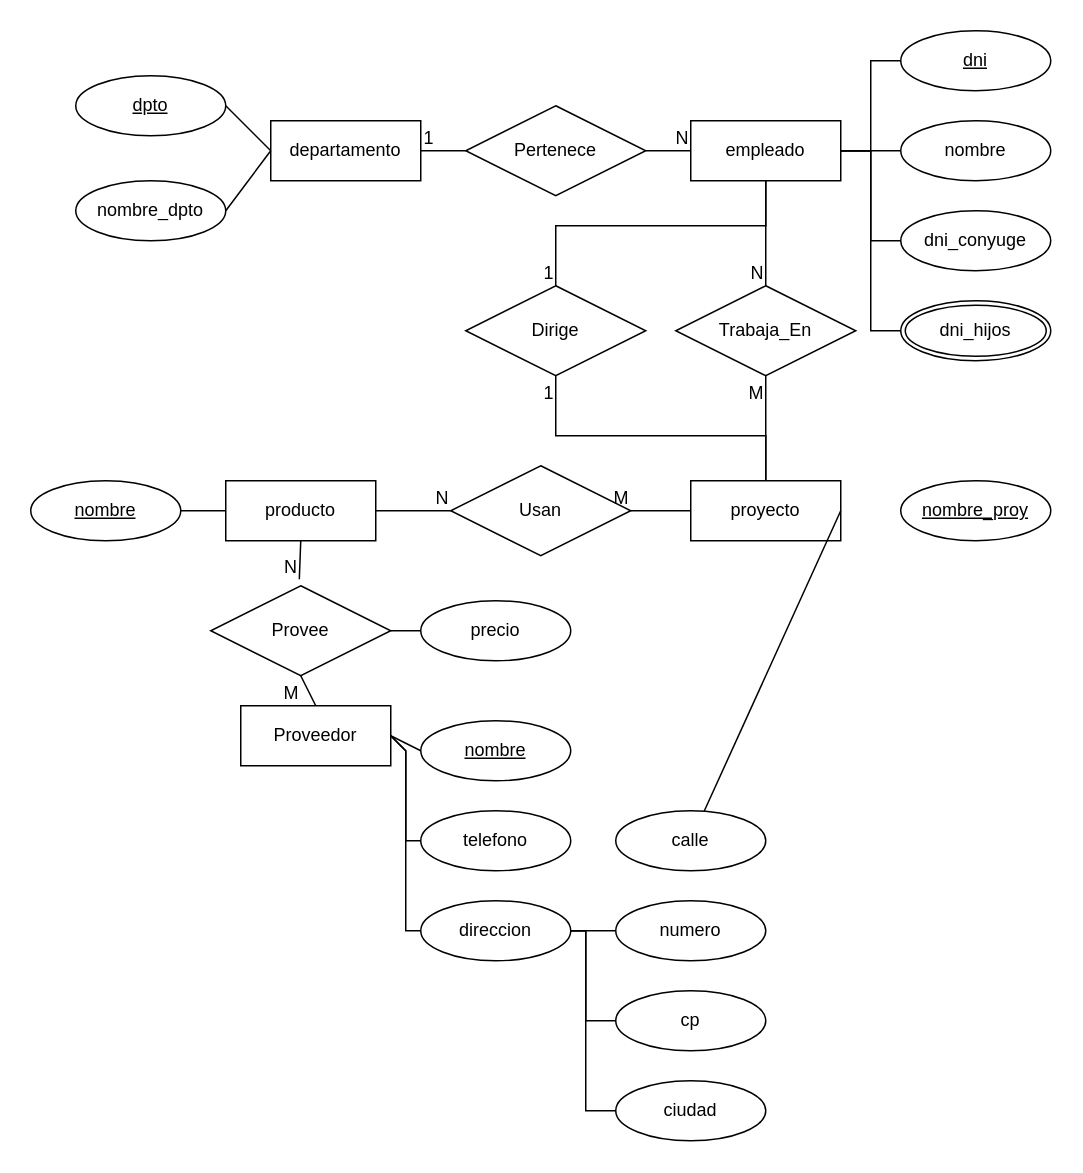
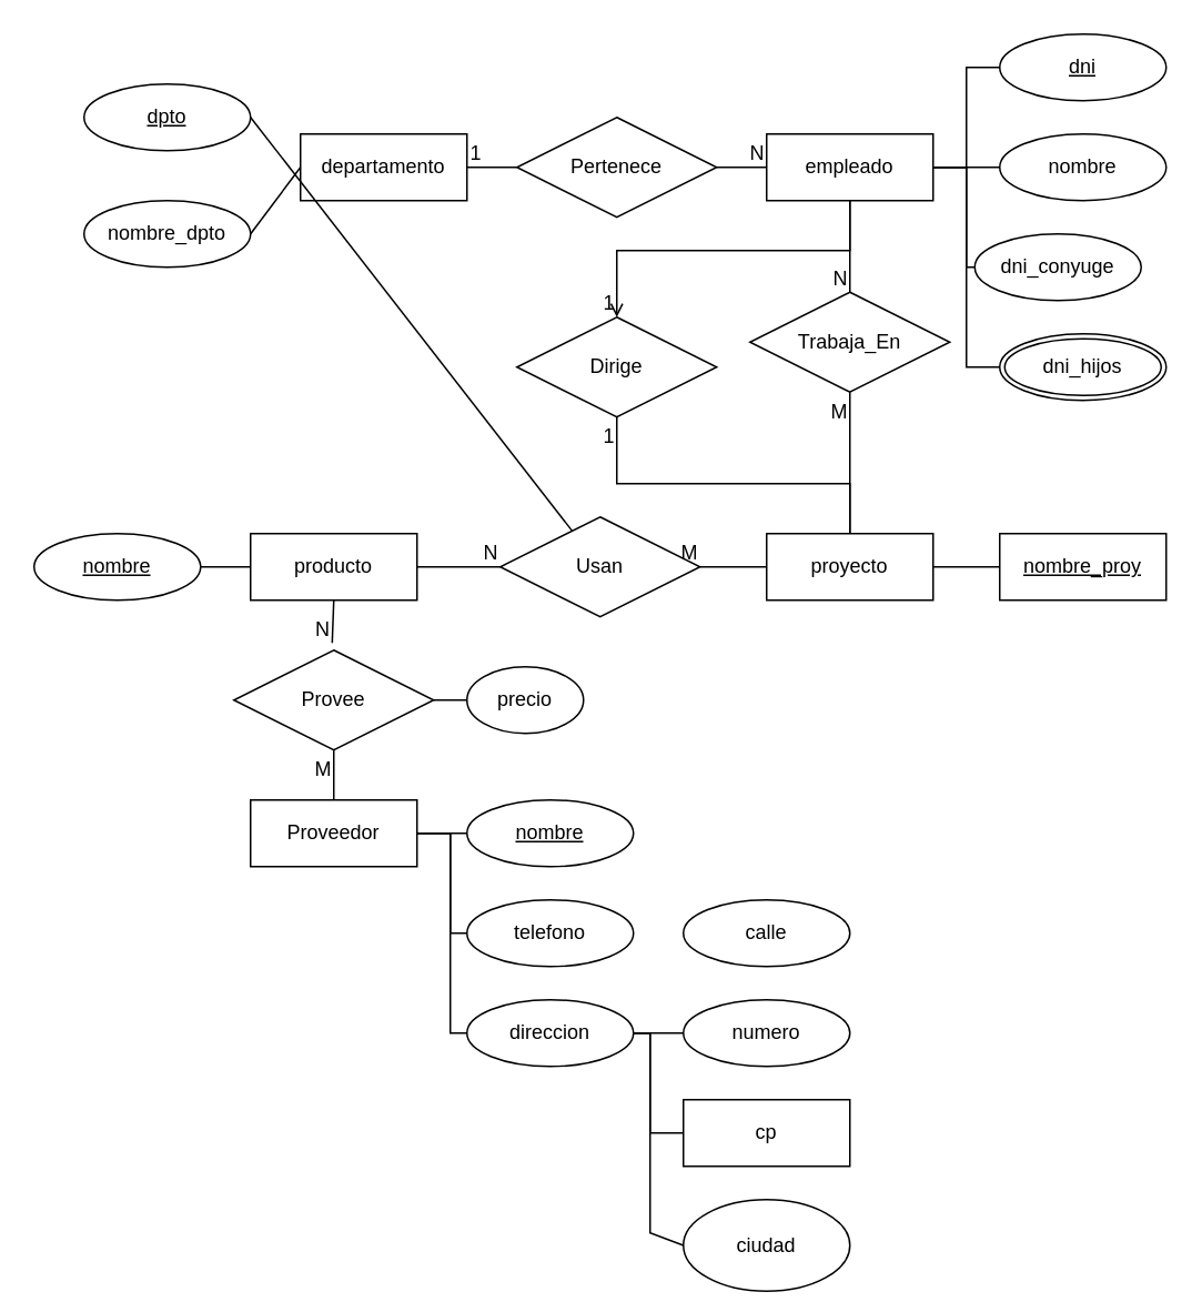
- <mxCell id="5" value="" style="endArrow=none;html=1;rounded=0;exitX=1;exitY=0.5;exitDx=0;exitDy=0;entryX=0;entryY=0.5;entryDx=0;entryDy=0;" edge="1" parent="1" source="3" target="2"><mxGeometry relative="1" as="geometry"><mxPoint x="180" y="220" as="sourcePoint" /><mxPoint x="340" y="220" as="targetPoint" /></mxGeometry></mxCell>
+ <mxCell id="5" value="" style="endArrow=none;html=1;rounded=0;exitX=1;exitY=0.5;exitDx=0;exitDy=0;" edge="1" parent="1" source="3" target="35"><mxGeometry relative="1" as="geometry"><mxPoint x="180" y="220" as="sourcePoint" /><mxPoint x="340" y="220" as="targetPoint" /></mxGeometry></mxCell>
- <mxCell id="10" value="dni_conyuge" style="ellipse;whiteSpace=wrap;html=1;align=center;" vertex="1" parent="1"><mxGeometry x="600" y="140" width="100" height="40" as="geometry" /></mxCell>
+ <mxCell id="10" value="dni_conyuge" style="ellipse;whiteSpace=wrap;html=1;align=center;" vertex="1" parent="1"><mxGeometry x="585" y="140" width="100" height="40" as="geometry" /></mxCell>
- <mxCell id="30" value="" style="endArrow=none;html=1;rounded=0;exitX=0.5;exitY=1;exitDx=0;exitDy=0;entryX=0.5;entryY=0;entryDx=0;entryDy=0;" edge="1" parent="1" source="7" target="29"><mxGeometry relative="1" as="geometry"><mxPoint x="370" y="240" as="sourcePoint" /><mxPoint x="530" y="240" as="targetPoint" /><Array as="points"><mxPoint x="510" y="150" /><mxPoint x="370" y="150" /></Array></mxGeometry></mxCell>
+ <mxCell id="30" value="" style="endArrow=open;html=1;rounded=0;exitX=0.5;exitY=1;exitDx=0;exitDy=0;entryX=0.5;entryY=0;entryDx=0;entryDy=0;" edge="1" parent="1" source="7" target="29"><mxGeometry relative="1" as="geometry"><mxPoint x="370" y="240" as="sourcePoint" /><mxPoint x="530" y="240" as="targetPoint" /><Array as="points"><mxPoint x="510" y="150" /><mxPoint x="370" y="150" /></Array></mxGeometry></mxCell>
- <mxCell id="24" value="Trabaja_En" style="shape=rhombus;perimeter=rhombusPerimeter;whiteSpace=wrap;html=1;align=center;" vertex="1" parent="1"><mxGeometry x="450" y="190" width="120" height="60" as="geometry" /></mxCell>
+ <mxCell id="24" value="Trabaja_En" style="shape=rhombus;perimeter=rhombusPerimeter;whiteSpace=wrap;html=1;align=center;" vertex="1" parent="1"><mxGeometry x="450" y="175" width="120" height="60" as="geometry" /></mxCell>
- <mxCell id="22" value="nombre_proy" style="ellipse;whiteSpace=wrap;html=1;align=center;fontStyle=4;" vertex="1" parent="1"><mxGeometry x="600" y="320" width="100" height="40" as="geometry" /></mxCell>
+ <mxCell id="22" value="nombre_proy" style="whiteSpace=wrap;html=1;align=center;fontStyle=4;rounded=0;" vertex="1" parent="1"><mxGeometry x="600" y="320" width="100" height="40" as="geometry" /></mxCell>
- <mxCell id="48" value="precio" style="ellipse;whiteSpace=wrap;html=1;align=center;" vertex="1" parent="1"><mxGeometry x="280" y="400" width="100" height="40" as="geometry" /></mxCell>
+ <mxCell id="48" value="precio" style="ellipse;whiteSpace=wrap;html=1;align=center;" vertex="1" parent="1"><mxGeometry x="280" y="400" width="70" height="40" as="geometry" /></mxCell>
- <mxCell id="23" value="" style="endArrow=none;html=1;rounded=0;exitX=1;exitY=0.5;exitDx=0;exitDy=0;" edge="1" parent="1" source="21" target="55"><mxGeometry relative="1" as="geometry"><mxPoint x="370" y="240" as="sourcePoint" /><mxPoint x="530" y="240" as="targetPoint" /></mxGeometry></mxCell>
+ <mxCell id="23" value="" style="endArrow=none;html=1;rounded=0;exitX=1;exitY=0.5;exitDx=0;exitDy=0;entryX=0;entryY=0.5;entryDx=0;entryDy=0;" edge="1" parent="1" source="21" target="22"><mxGeometry relative="1" as="geometry"><mxPoint x="370" y="240" as="sourcePoint" /><mxPoint x="530" y="240" as="targetPoint" /></mxGeometry></mxCell>
- <mxCell id="42" value="Proveedor" style="whiteSpace=wrap;html=1;align=center;" vertex="1" parent="1"><mxGeometry x="160" y="470" width="100" height="40" as="geometry" /></mxCell>
+ <mxCell id="42" value="Proveedor" style="whiteSpace=wrap;html=1;align=center;" vertex="1" parent="1"><mxGeometry x="150" y="480" width="100" height="40" as="geometry" /></mxCell>
- <mxCell id="57" value="cp" style="ellipse;whiteSpace=wrap;html=1;align=center;" vertex="1" parent="1"><mxGeometry x="410" y="660" width="100" height="40" as="geometry" /></mxCell>
+ <mxCell id="57" value="cp" style="whiteSpace=wrap;html=1;align=center;rounded=0;" vertex="1" parent="1"><mxGeometry x="410" y="660" width="100" height="40" as="geometry" /></mxCell>
- <mxCell id="58" value="ciudad" style="ellipse;whiteSpace=wrap;html=1;align=center;" vertex="1" parent="1"><mxGeometry x="410" y="720" width="100" height="40" as="geometry" /></mxCell>
+ <mxCell id="58" value="ciudad" style="ellipse;whiteSpace=wrap;html=1;align=center;" vertex="1" parent="1"><mxGeometry x="410" y="720" width="100" height="55" as="geometry" /></mxCell>
